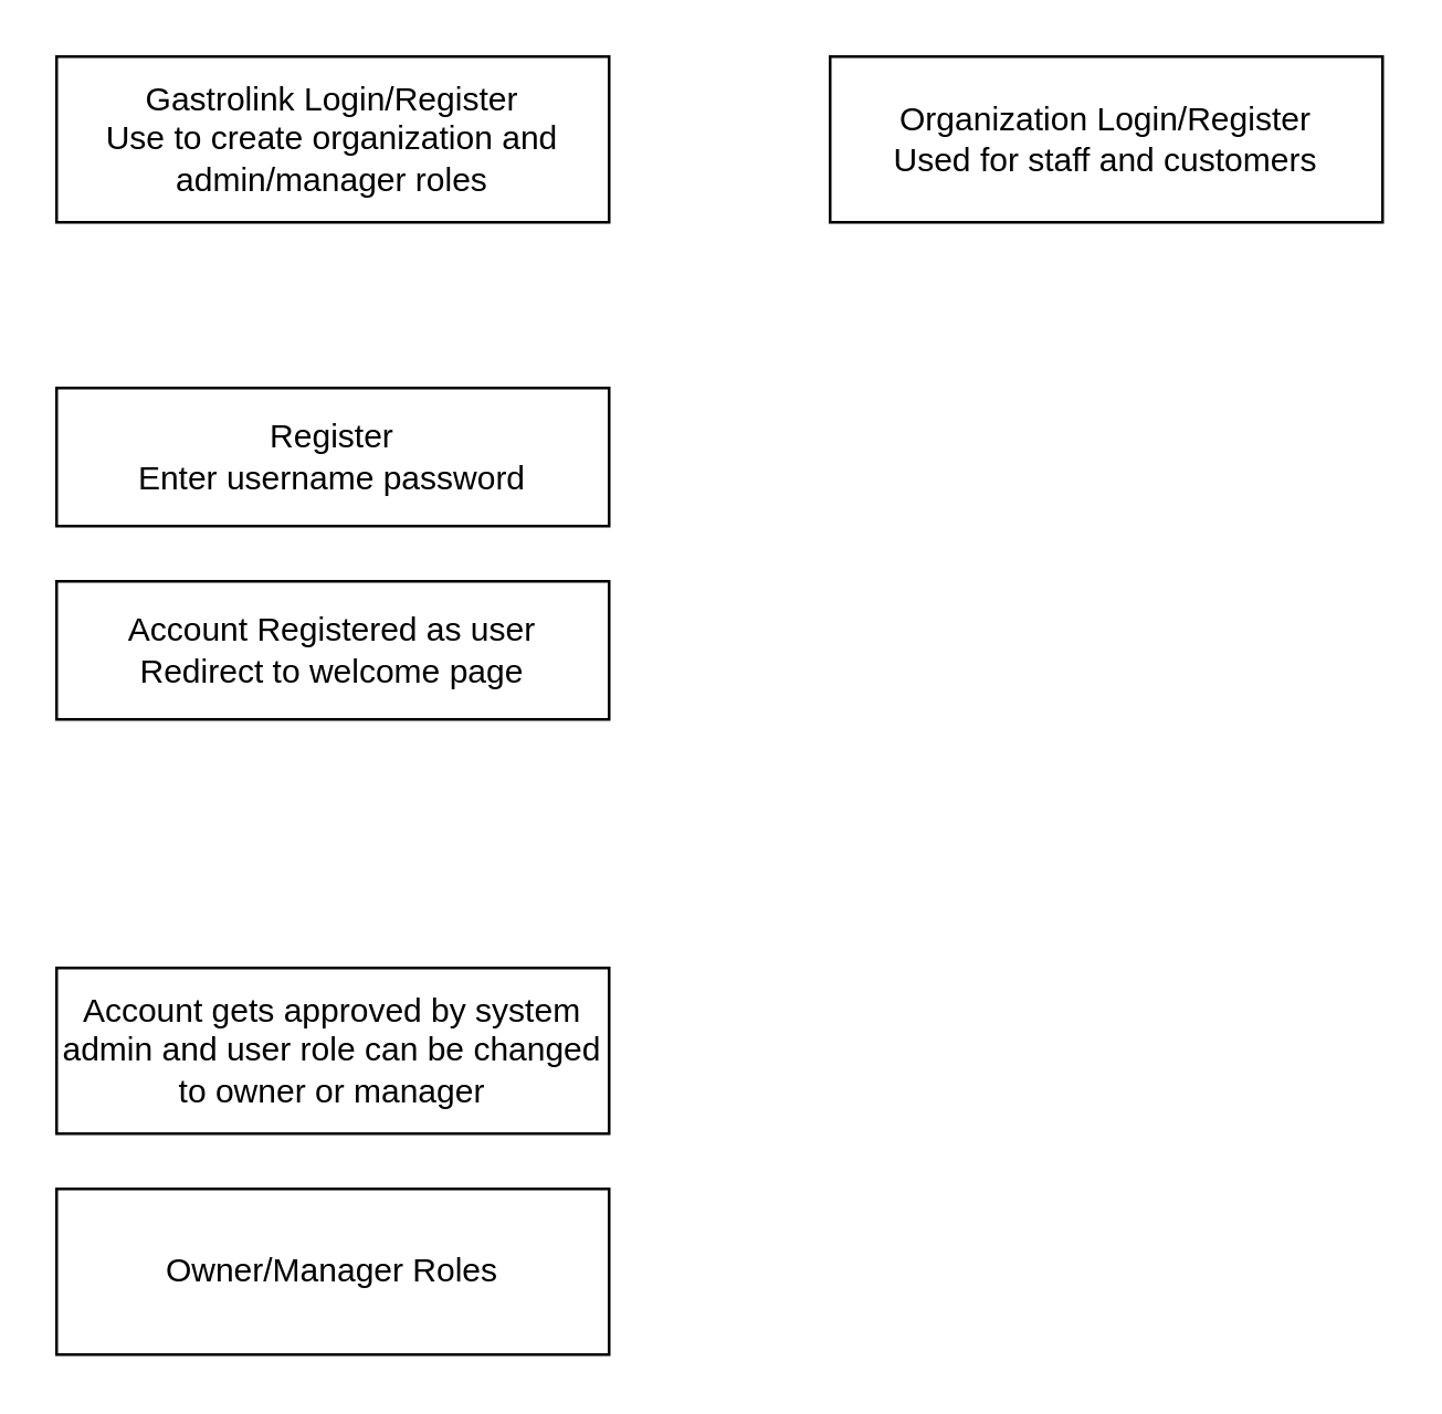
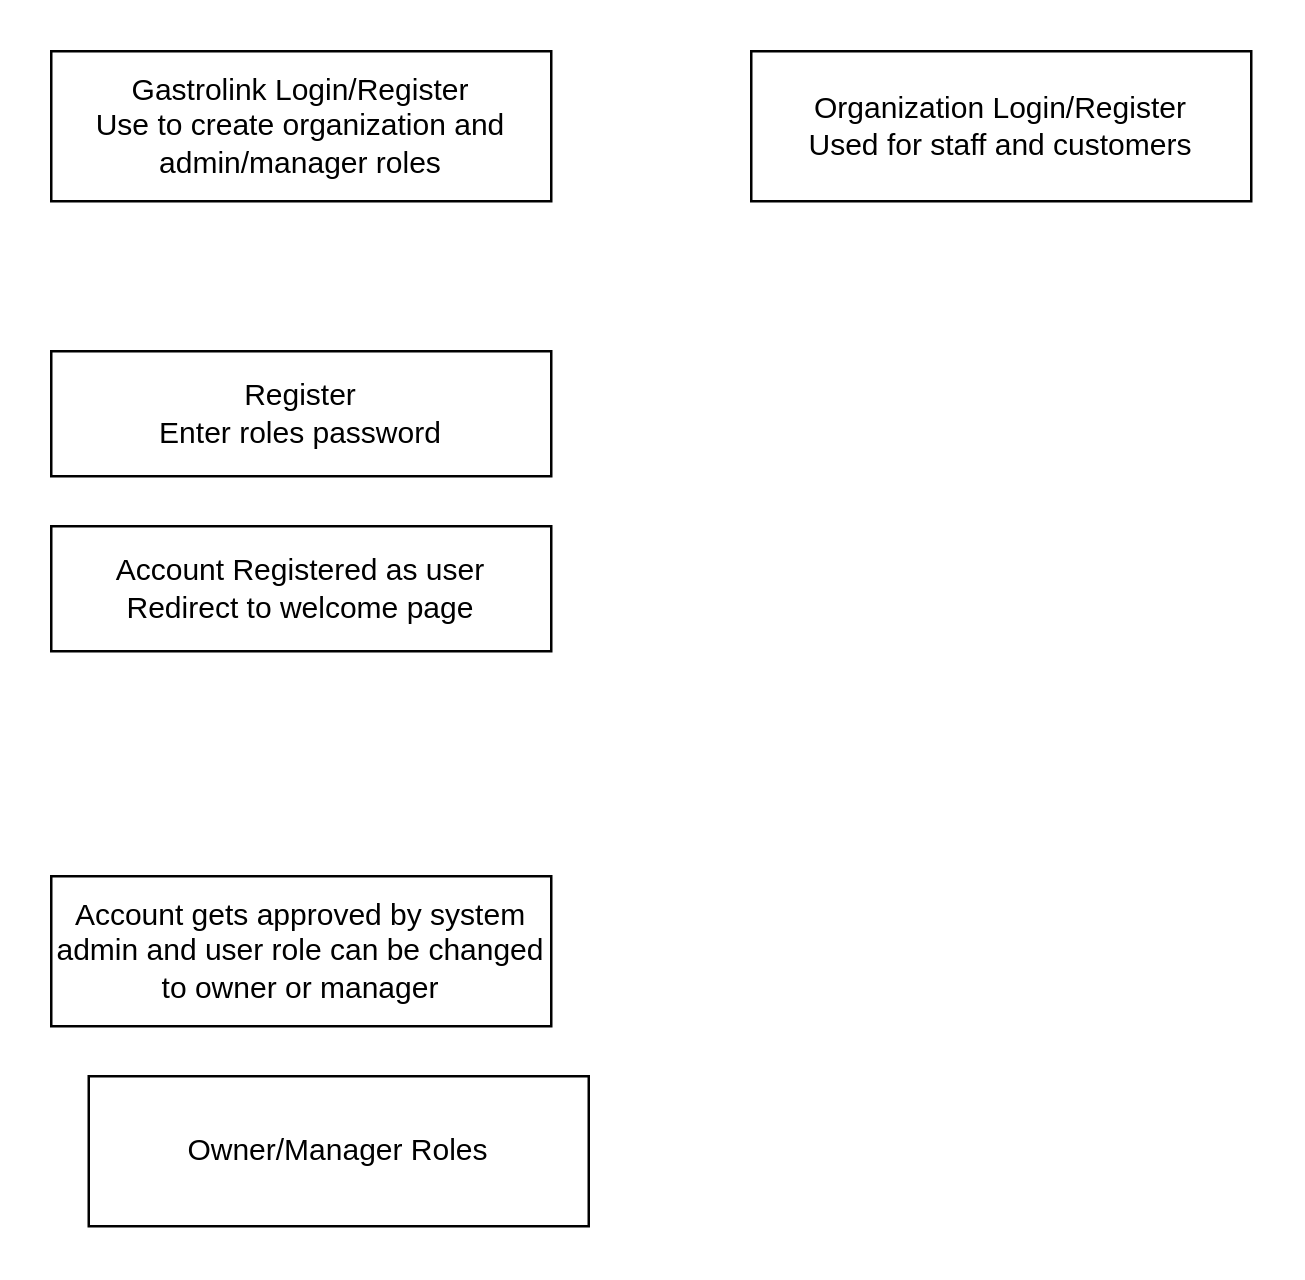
- <mxCell id="2" value="Register&lt;div&gt;Enter username password&lt;/div&gt;" style="rounded=0;whiteSpace=wrap;html=1;" vertex="1" parent="1"><mxGeometry x="20" y="140" width="200" height="50" as="geometry" /></mxCell>
+ <mxCell id="2" value="Register&lt;div&gt;Enter roles password&lt;/div&gt;" style="rounded=0;whiteSpace=wrap;html=1;" vertex="1" parent="1"><mxGeometry x="20" y="140" width="200" height="50" as="geometry" /></mxCell>
- <mxCell id="5" value="&lt;div&gt;Owner/Manager Roles&lt;/div&gt;" style="rounded=0;whiteSpace=wrap;html=1;" vertex="1" parent="1"><mxGeometry x="20" y="430" width="200" height="60" as="geometry" /></mxCell>
+ <mxCell id="5" value="&lt;div&gt;Owner/Manager Roles&lt;/div&gt;" style="rounded=0;whiteSpace=wrap;html=1;" vertex="1" parent="1"><mxGeometry x="35" y="430" width="200" height="60" as="geometry" /></mxCell>
